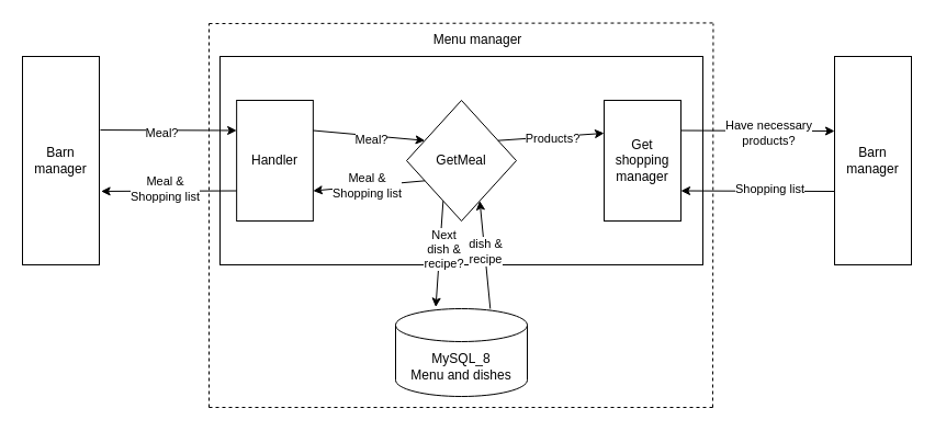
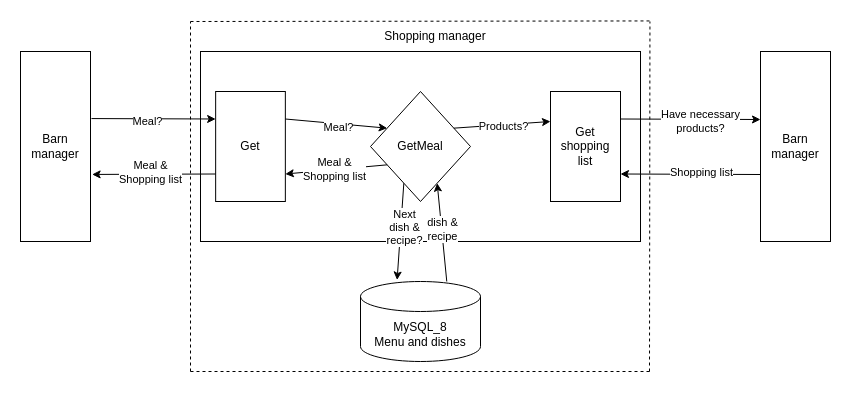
- <mxCell id="13" value="Menu manager" style="text;strokeColor=none;align=center;fillColor=none;html=1;verticalAlign=middle;whiteSpace=wrap;rounded=0;" vertex="1" parent="1"><mxGeometry x="365" y="21" width="140" height="30" as="geometry" /></mxCell>
+ <mxCell id="13" value="Shopping manager" style="text;strokeColor=none;align=center;fillColor=none;html=1;verticalAlign=middle;whiteSpace=wrap;rounded=0;" vertex="1" parent="1"><mxGeometry x="365" y="21" width="140" height="30" as="geometry" /></mxCell>
- <mxCell id="15" value="Handler" style="rounded=0;whiteSpace=wrap;html=1;" vertex="1" parent="1"><mxGeometry x="215.15" y="91" width="69.7" height="110" as="geometry" /></mxCell>
+ <mxCell id="15" value="Get" style="rounded=0;whiteSpace=wrap;html=1;" vertex="1" parent="1"><mxGeometry x="215.15" y="91" width="69.7" height="110" as="geometry" /></mxCell>
- <mxCell id="12" value="Get&lt;br&gt;shopping&lt;br&gt;manager" style="rounded=0;whiteSpace=wrap;html=1;" vertex="1" parent="1"><mxGeometry x="550" y="91" width="70" height="110" as="geometry" /></mxCell>
+ <mxCell id="12" value="Get&lt;br&gt;shopping&lt;br&gt;list" style="rounded=0;whiteSpace=wrap;html=1;" vertex="1" parent="1"><mxGeometry x="550" y="91" width="70" height="110" as="geometry" /></mxCell>
